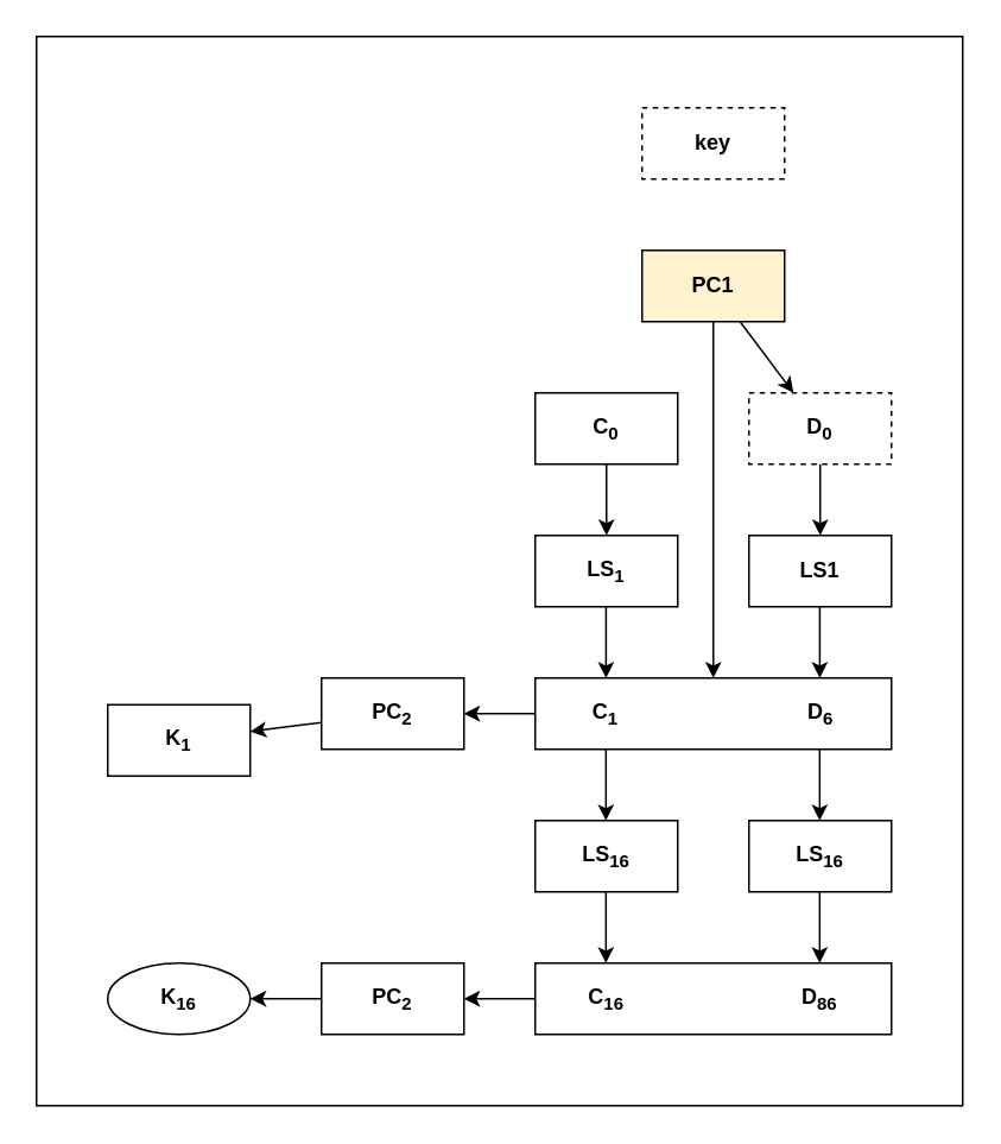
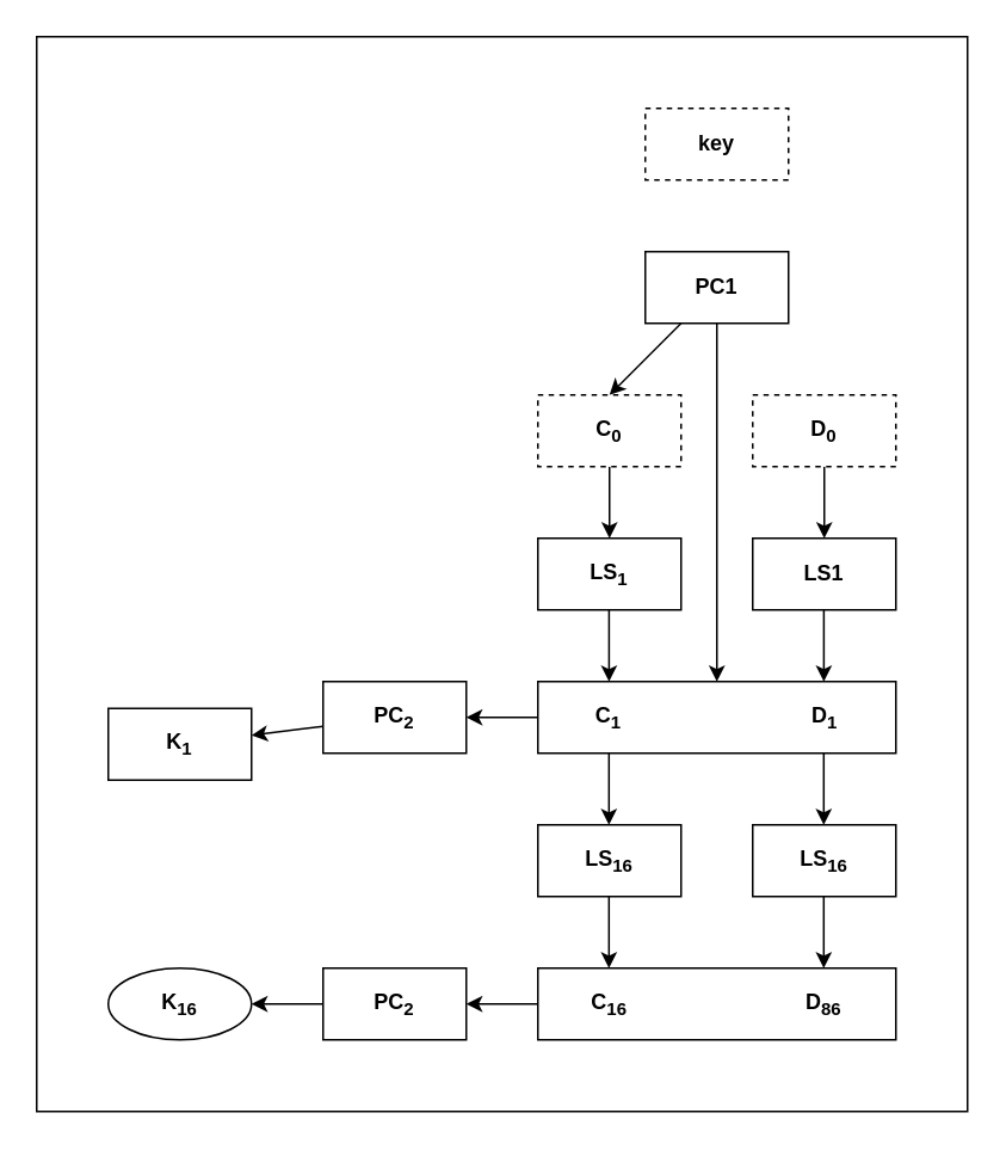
- <mxCell id="6" value="PC1" style="rounded=0;whiteSpace=wrap;html=1;fontStyle=1;fillColor=#fff2cc;" vertex="1" parent="1"><mxGeometry x="360" y="140" width="80" height="40" as="geometry" /></mxCell>
+ <mxCell id="6" value="PC1" style="rounded=0;whiteSpace=wrap;html=1;fontStyle=1" vertex="1" parent="1"><mxGeometry x="360" y="140" width="80" height="40" as="geometry" /></mxCell>
- <mxCell id="4" style="rounded=0;orthogonalLoop=1;jettySize=auto;html=1;fontStyle=1;" edge="1" parent="1" source="6" target="8"><mxGeometry relative="1" as="geometry" /></mxCell>
+ <mxCell id="4" style="rounded=0;orthogonalLoop=1;jettySize=auto;html=1;entryX=0.5;entryY=0;entryDx=0;entryDy=0;fontStyle=1" edge="1" parent="1" source="6" target="10"><mxGeometry relative="1" as="geometry" /></mxCell>
- <mxCell id="10" value="C&lt;sub&gt;0&lt;/sub&gt;" style="rounded=0;whiteSpace=wrap;html=1;fontStyle=1" vertex="1" parent="1"><mxGeometry x="300" y="220" width="80" height="40" as="geometry" /></mxCell>
+ <mxCell id="10" value="C&lt;sub&gt;0&lt;/sub&gt;" style="rounded=0;whiteSpace=wrap;html=1;fontStyle=1;dashed=1;" vertex="1" parent="1"><mxGeometry x="300" y="220" width="80" height="40" as="geometry" /></mxCell>
- <mxCell id="14" value="C&lt;sub&gt;1&lt;/sub&gt;&amp;nbsp; &amp;nbsp; &amp;nbsp; &amp;nbsp; &amp;nbsp; &amp;nbsp; &amp;nbsp; &amp;nbsp; &amp;nbsp; &amp;nbsp; &amp;nbsp; &amp;nbsp; &amp;nbsp; &amp;nbsp; &amp;nbsp; &amp;nbsp; D&lt;sub&gt;6&lt;/sub&gt;" style="rounded=0;whiteSpace=wrap;html=1;fontStyle=1" vertex="1" parent="1"><mxGeometry x="300" y="380" width="200" height="40" as="geometry" /></mxCell>
+ <mxCell id="14" value="C&lt;sub&gt;1&lt;/sub&gt;&amp;nbsp; &amp;nbsp; &amp;nbsp; &amp;nbsp; &amp;nbsp; &amp;nbsp; &amp;nbsp; &amp;nbsp; &amp;nbsp; &amp;nbsp; &amp;nbsp; &amp;nbsp; &amp;nbsp; &amp;nbsp; &amp;nbsp; &amp;nbsp; D&lt;sub&gt;1&lt;/sub&gt;" style="rounded=0;whiteSpace=wrap;html=1;fontStyle=1" vertex="1" parent="1"><mxGeometry x="300" y="380" width="200" height="40" as="geometry" /></mxCell>
